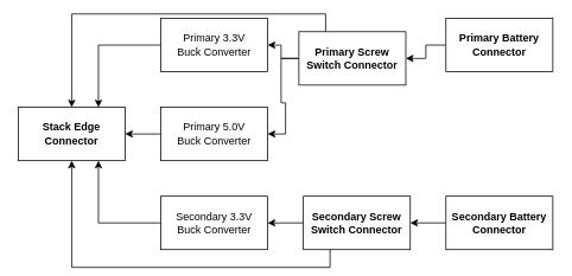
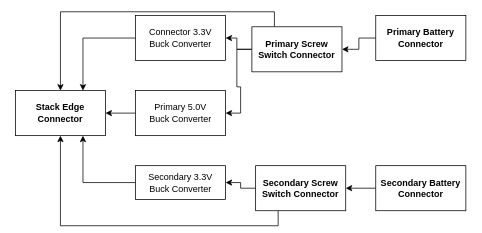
- <mxCell id="15" value="Primary 3.3V&lt;br&gt;Buck Converter" style="whiteSpace=wrap;html=1;" vertex="1" parent="1"><mxGeometry x="180" y="20" width="120" height="60" as="geometry" /></mxCell>
+ <mxCell id="15" value="Connector 3.3V&lt;br&gt;Buck Converter" style="whiteSpace=wrap;html=1;" vertex="1" parent="1"><mxGeometry x="180" y="20" width="120" height="60" as="geometry" /></mxCell>
- <mxCell id="17" value="Secondary 3.3V&lt;br&gt;Buck Converter" style="whiteSpace=wrap;html=1;" vertex="1" parent="1"><mxGeometry x="180" y="220" width="120" height="60" as="geometry" /></mxCell>
+ <mxCell id="17" value="Secondary 3.3V&lt;br&gt;Buck Converter" style="whiteSpace=wrap;html=1;" vertex="1" parent="1"><mxGeometry x="180" y="220" width="120" height="45" as="geometry" /></mxCell>
